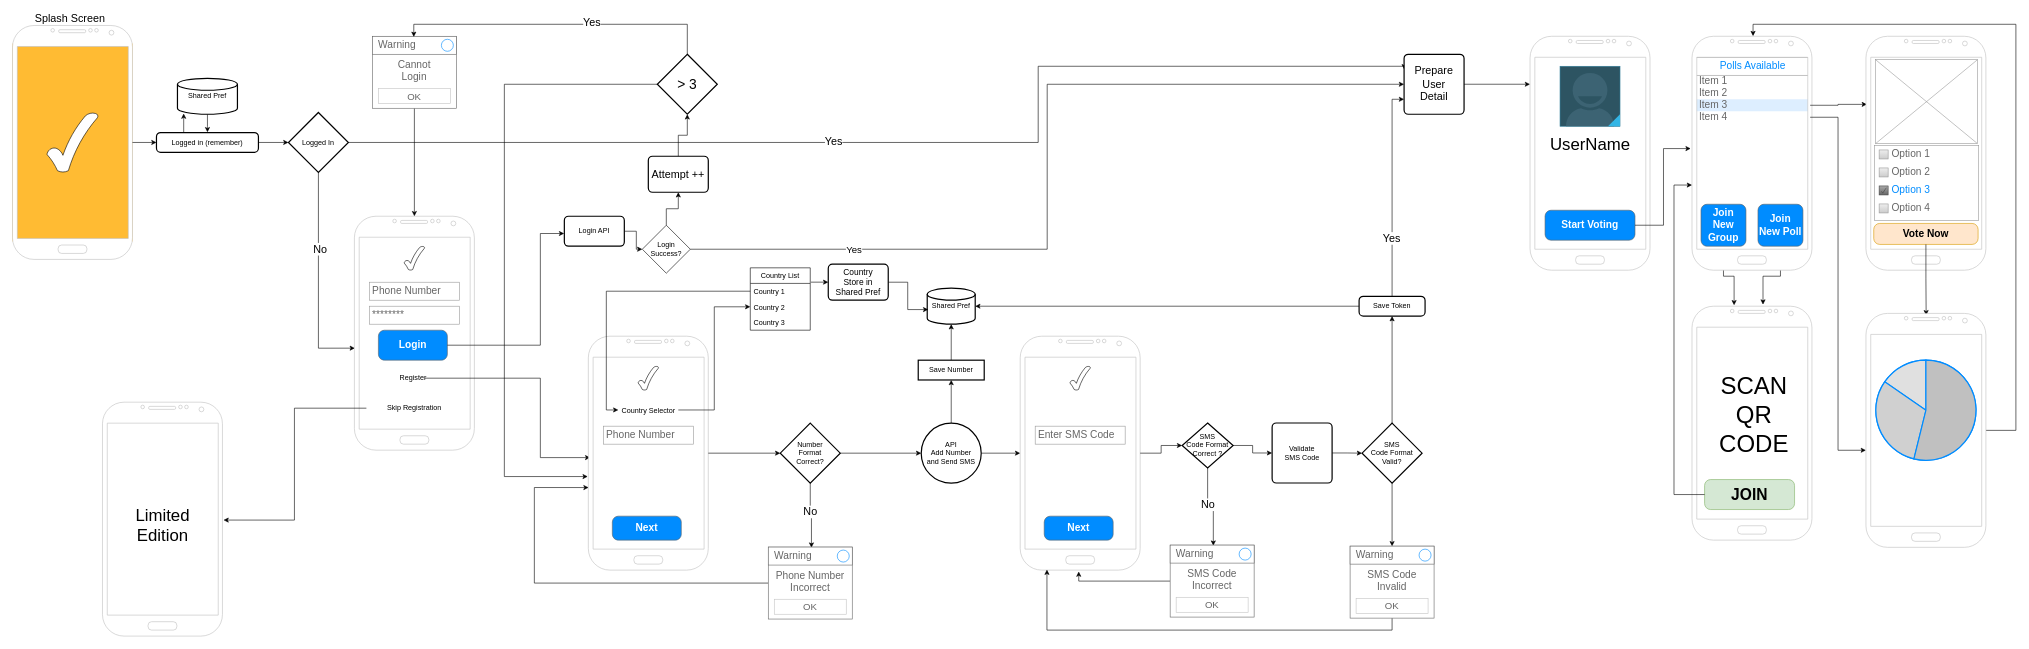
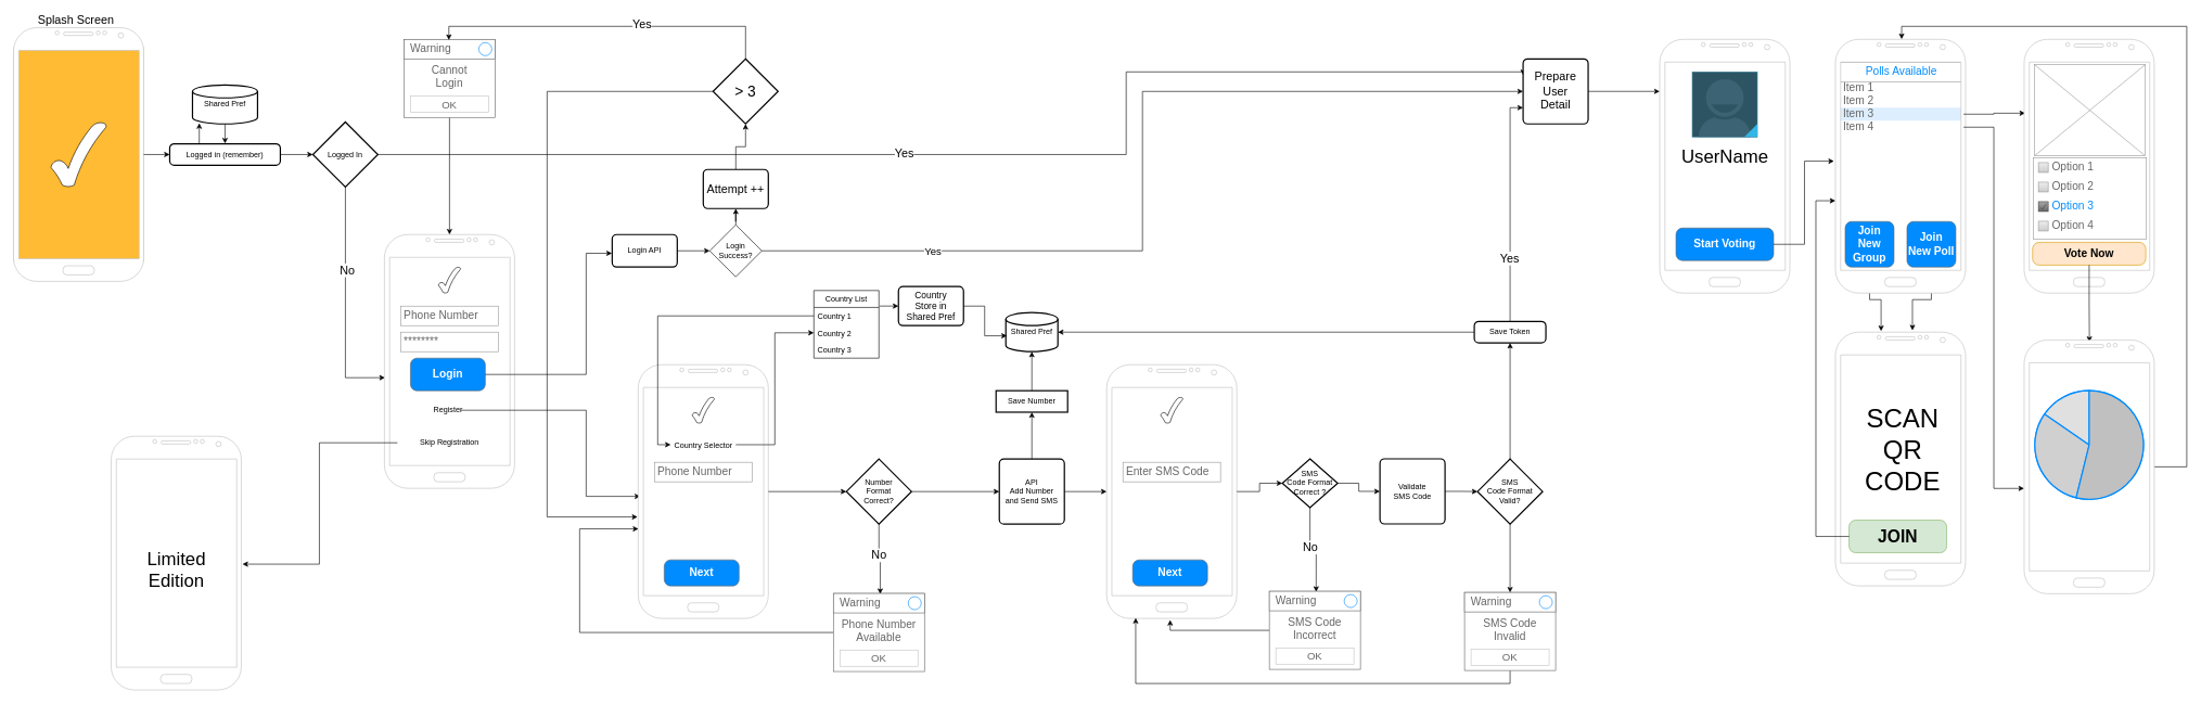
- <mxCell id="26" value="&lt;div&gt;Login &lt;br&gt;&lt;/div&gt;&lt;div&gt;Success?&lt;/div&gt;" style="rhombus;whiteSpace=wrap;html=1;" parent="1" vertex="1"><mxGeometry x="1070" y="375" width="80" height="80" as="geometry" /></mxCell>
+ <mxCell id="26" value="&lt;div&gt;Login &lt;br&gt;&lt;/div&gt;&lt;div&gt;Success?&lt;/div&gt;" style="rhombus;whiteSpace=wrap;html=1;" parent="1" vertex="1"><mxGeometry x="1090" y="345" width="80" height="80" as="geometry" /></mxCell>
- <mxCell id="46" value="&lt;div&gt;API&lt;/div&gt;&lt;div&gt;Add Number&lt;/div&gt;&lt;div&gt;and Send SMS&lt;br&gt;&lt;/div&gt;" style="ellipse;whiteSpace=wrap;html=1;absoluteArcSize=1;arcSize=14;strokeWidth=2;" parent="1" vertex="1"><mxGeometry x="1535" y="705" width="100" height="100" as="geometry" /></mxCell>
+ <mxCell id="46" value="&lt;div&gt;API&lt;/div&gt;&lt;div&gt;Add Number&lt;/div&gt;&lt;div&gt;and Send SMS&lt;br&gt;&lt;/div&gt;" style="rounded=1;whiteSpace=wrap;html=1;absoluteArcSize=1;arcSize=14;strokeWidth=2;" parent="1" vertex="1"><mxGeometry x="1535" y="705" width="100" height="100" as="geometry" /></mxCell>
- <mxCell id="65" value="&lt;div&gt;Phone Number&lt;/div&gt;&lt;div&gt;Incorrect&lt;/div&gt;" style="strokeWidth=1;shadow=0;dashed=0;align=center;html=1;shape=mxgraph.mockup.containers.rrect;rSize=0;strokeColor=#666666;fontColor=#666666;fontSize=17;verticalAlign=top;whiteSpace=wrap;fillColor=#ffffff;spacingTop=32;" parent="1" vertex="1"><mxGeometry x="1280" y="911.56" width="140" height="120" as="geometry" /></mxCell>
+ <mxCell id="65" value="&lt;div&gt;Phone Number&lt;/div&gt;&lt;div&gt;Available&lt;/div&gt;" style="strokeWidth=1;shadow=0;dashed=0;align=center;html=1;shape=mxgraph.mockup.containers.rrect;rSize=0;strokeColor=#666666;fontColor=#666666;fontSize=17;verticalAlign=top;whiteSpace=wrap;fillColor=#ffffff;spacingTop=32;" parent="1" vertex="1"><mxGeometry x="1280" y="911.56" width="140" height="120" as="geometry" /></mxCell>
